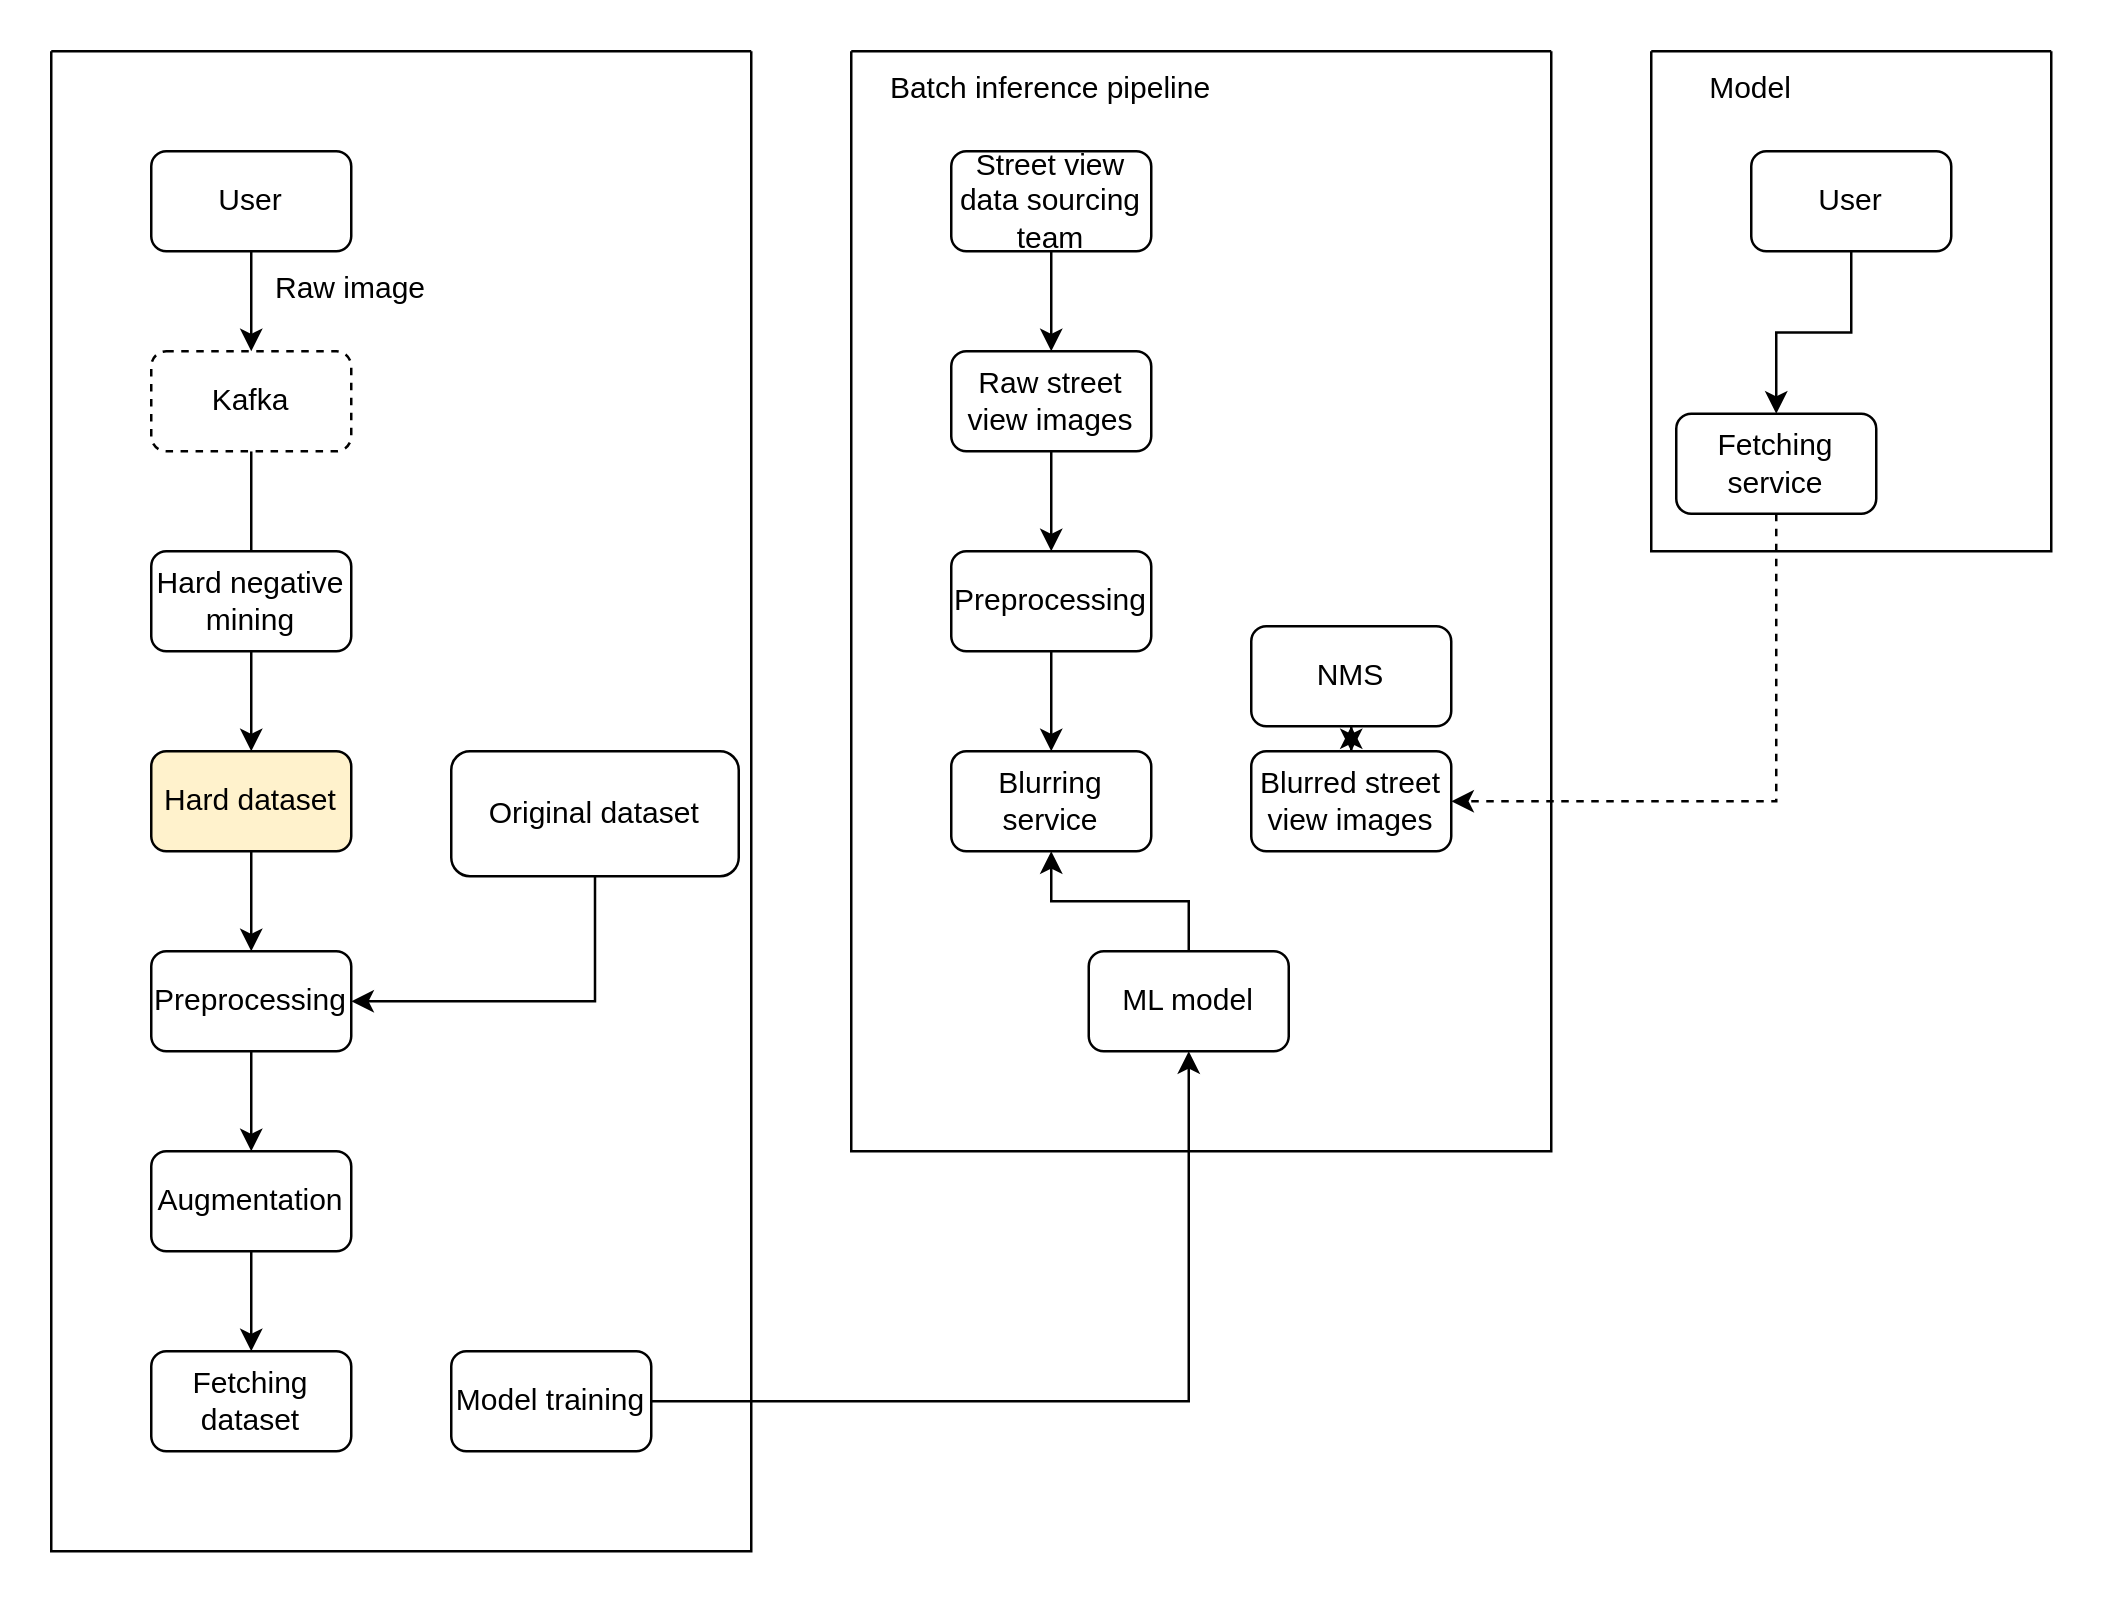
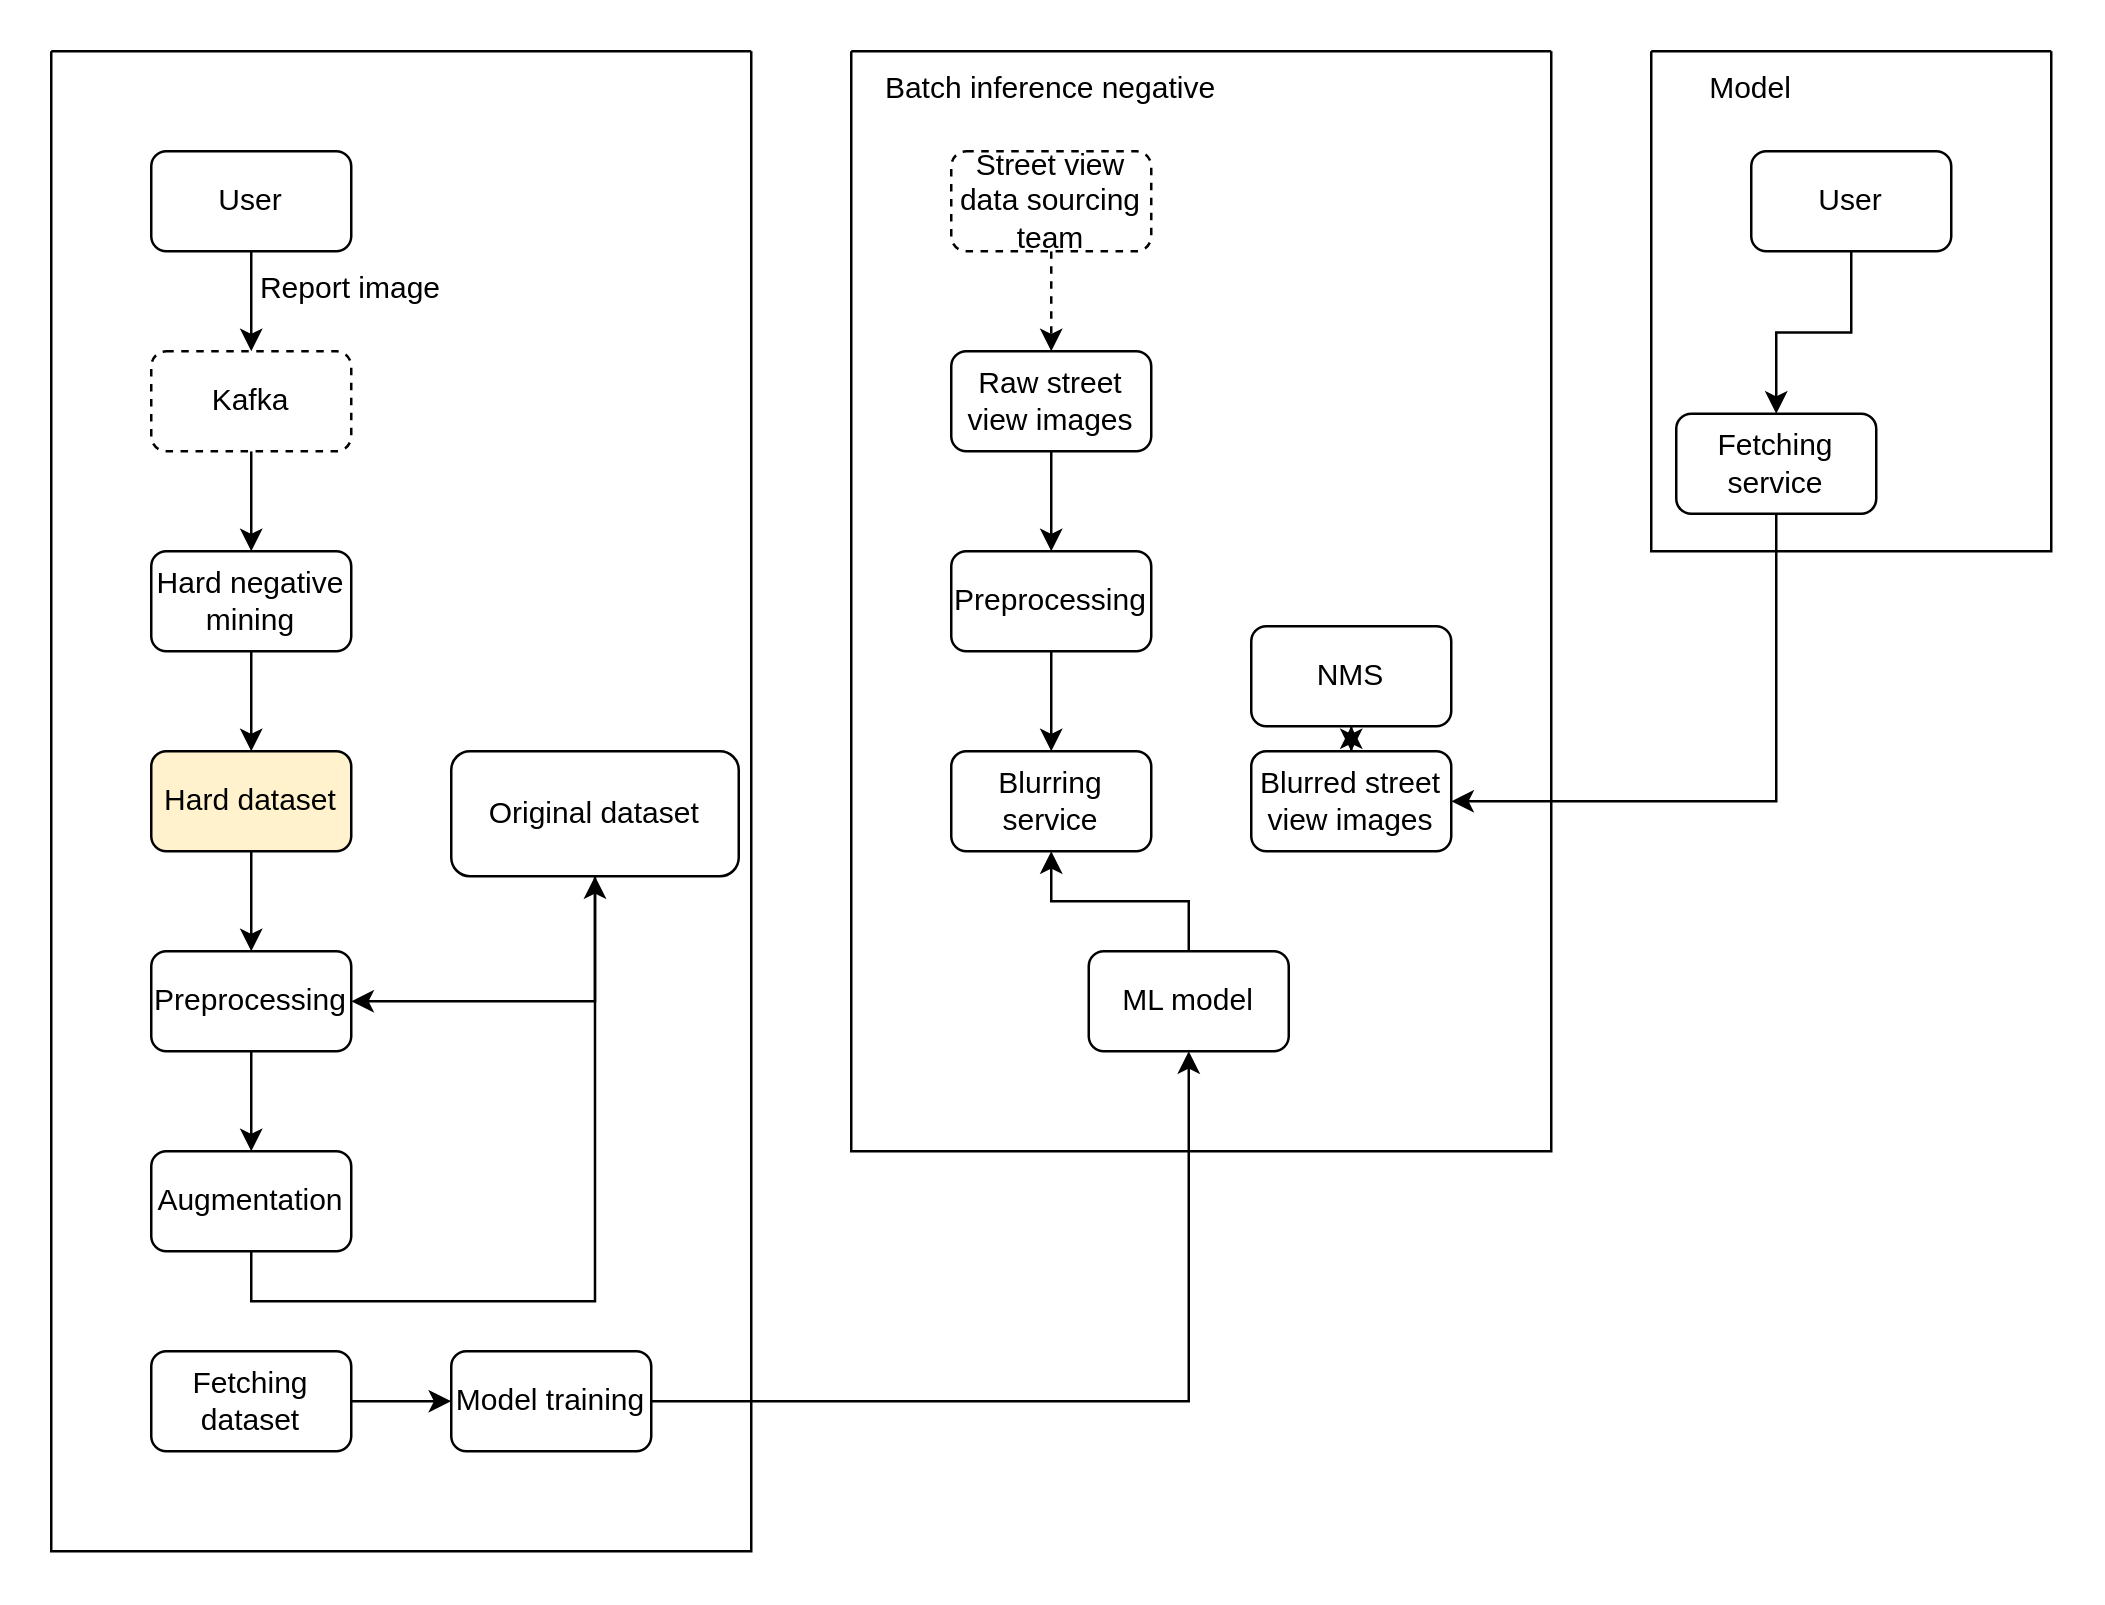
- <mxCell id="35" value="Batch inference pipeline" style="text;html=1;strokeColor=none;fillColor=none;align=center;verticalAlign=middle;whiteSpace=wrap;rounded=0;" vertex="1" parent="21"><mxGeometry width="160" height="30" as="geometry" /></mxCell>
+ <mxCell id="35" value="Batch inference negative" style="text;html=1;strokeColor=none;fillColor=none;align=center;verticalAlign=middle;whiteSpace=wrap;rounded=0;" vertex="1" parent="21"><mxGeometry width="160" height="30" as="geometry" /></mxCell>
- <mxCell id="25" value="Street view data sourcing team" style="rounded=1;whiteSpace=wrap;html=1;" vertex="1" parent="21"><mxGeometry x="40" y="40" width="80" height="40" as="geometry" /></mxCell>
+ <mxCell id="25" value="Street view data sourcing team" style="rounded=1;whiteSpace=wrap;html=1;dashed=1;" vertex="1" parent="21"><mxGeometry x="40" y="40" width="80" height="40" as="geometry" /></mxCell>
- <mxCell id="20" value="Raw image" style="text;html=1;strokeColor=none;fillColor=none;align=center;verticalAlign=middle;whiteSpace=wrap;rounded=0;" vertex="1" parent="2"><mxGeometry x="80" y="80" width="80" height="30" as="geometry" /></mxCell>
+ <mxCell id="20" value="Report image" style="text;html=1;strokeColor=none;fillColor=none;align=center;verticalAlign=middle;whiteSpace=wrap;rounded=0;" vertex="1" parent="2"><mxGeometry x="80" y="80" width="80" height="30" as="geometry" /></mxCell>
- <mxCell id="24" style="edgeStyle=orthogonalEdgeStyle;rounded=0;orthogonalLoop=1;jettySize=auto;html=1;exitX=0.5;exitY=1;exitDx=0;exitDy=0;entryX=0.5;entryY=0;entryDx=0;entryDy=0;" edge="1" parent="21" source="25" target="23"><mxGeometry relative="1" as="geometry" /></mxCell>
+ <mxCell id="24" style="edgeStyle=orthogonalEdgeStyle;rounded=0;orthogonalLoop=1;jettySize=auto;html=1;exitX=0.5;exitY=1;exitDx=0;exitDy=0;entryX=0.5;entryY=0;entryDx=0;entryDy=0;dashed=1;" edge="1" parent="21" source="25" target="23"><mxGeometry relative="1" as="geometry" /></mxCell>
- <mxCell id="3" style="edgeStyle=orthogonalEdgeStyle;rounded=0;orthogonalLoop=1;jettySize=auto;html=1;exitX=0.5;exitY=1;exitDx=0;exitDy=0;entryX=0.5;entryY=0;entryDx=0;entryDy=0;endArrow=none;" edge="1" parent="2" source="4" target="6"><mxGeometry relative="1" as="geometry" /></mxCell>
+ <mxCell id="3" style="edgeStyle=orthogonalEdgeStyle;rounded=0;orthogonalLoop=1;jettySize=auto;html=1;exitX=0.5;exitY=1;exitDx=0;exitDy=0;entryX=0.5;entryY=0;entryDx=0;entryDy=0;" edge="1" parent="2" source="4" target="6"><mxGeometry relative="1" as="geometry" /></mxCell>
- <mxCell id="42" style="edgeStyle=orthogonalEdgeStyle;rounded=0;orthogonalLoop=1;jettySize=auto;html=1;exitX=0.5;exitY=1;exitDx=0;exitDy=0;entryX=1;entryY=0.5;entryDx=0;entryDy=0;dashed=1;" edge="1" parent="1" source="40" target="34"><mxGeometry relative="1" as="geometry" /></mxCell>
+ <mxCell id="42" style="edgeStyle=orthogonalEdgeStyle;rounded=0;orthogonalLoop=1;jettySize=auto;html=1;exitX=0.5;exitY=1;exitDx=0;exitDy=0;entryX=1;entryY=0.5;entryDx=0;entryDy=0;" edge="1" parent="1" source="40" target="34"><mxGeometry relative="1" as="geometry" /></mxCell>
- <mxCell id="11" style="edgeStyle=orthogonalEdgeStyle;rounded=0;orthogonalLoop=1;jettySize=auto;html=1;exitX=0.5;exitY=1;exitDx=0;exitDy=0;entryX=0.5;entryY=0;entryDx=0;entryDy=0;" edge="1" parent="2" source="12" target="14"><mxGeometry relative="1" as="geometry" /></mxCell>
+ <mxCell id="11" style="edgeStyle=orthogonalEdgeStyle;rounded=0;orthogonalLoop=1;jettySize=auto;html=1;exitX=0.5;exitY=1;exitDx=0;exitDy=0;" edge="1" parent="2" source="12" target="16"><mxGeometry relative="1" as="geometry" /></mxCell>
+ <mxCell id="13" style="edgeStyle=orthogonalEdgeStyle;rounded=0;orthogonalLoop=1;jettySize=auto;html=1;exitX=1;exitY=0.5;exitDx=0;exitDy=0;entryX=0;entryY=0.5;entryDx=0;entryDy=0;" edge="1" parent="2" source="14" target="17"><mxGeometry relative="1" as="geometry" /></mxCell>
